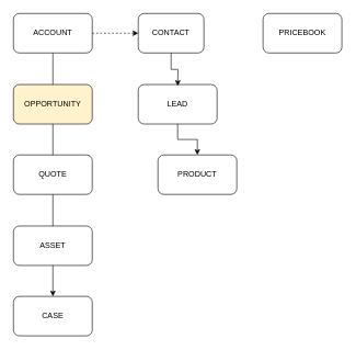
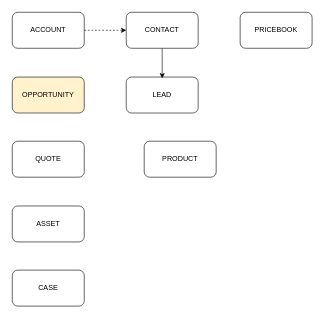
- <mxCell id="12" value="CONTACT" style="rounded=1;whiteSpace=wrap;html=1;" vertex="1" parent="1"><mxGeometry x="210" y="20" width="100" height="60" as="geometry" /></mxCell>
+ <mxCell id="12" value="CONTACT" style="rounded=1;whiteSpace=wrap;html=1;" vertex="1" parent="1"><mxGeometry x="210" y="20" width="120" height="60" as="geometry" /></mxCell>
- <mxCell id="5" style="edgeStyle=orthogonalEdgeStyle;rounded=0;orthogonalLoop=1;jettySize=auto;html=1;exitX=0.5;exitY=1;exitDx=0;exitDy=0;entryX=0.5;entryY=0;entryDx=0;entryDy=0;" edge="1" parent="1" source="6" target="9"><mxGeometry relative="1" as="geometry" /></mxCell>
- <mxCell id="2" style="edgeStyle=orthogonalEdgeStyle;rounded=0;orthogonalLoop=1;jettySize=auto;html=1;exitX=0.5;exitY=1;exitDx=0;exitDy=0;" edge="1" parent="1" source="4" target="10"><mxGeometry relative="1" as="geometry" /></mxCell>
